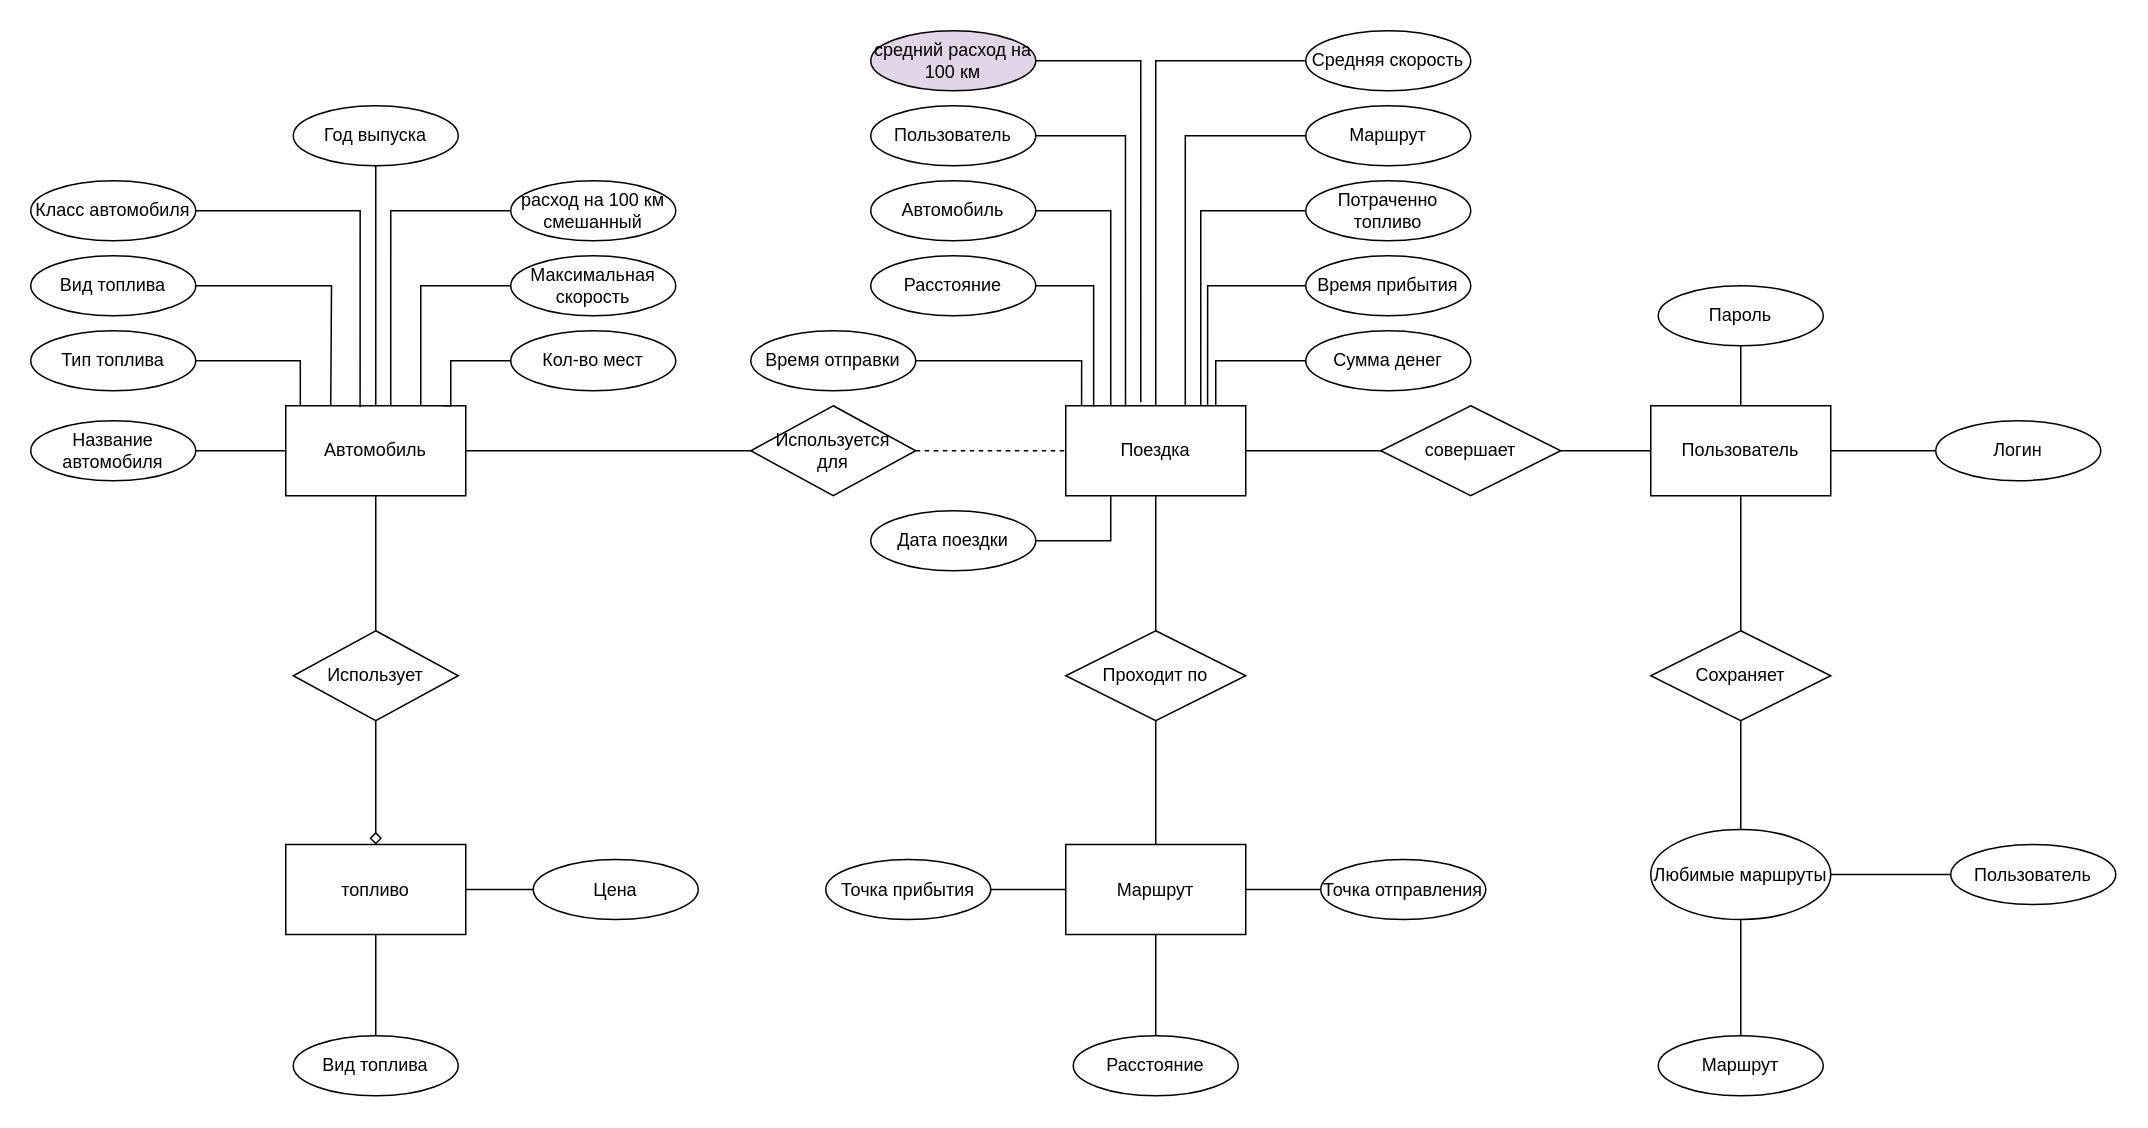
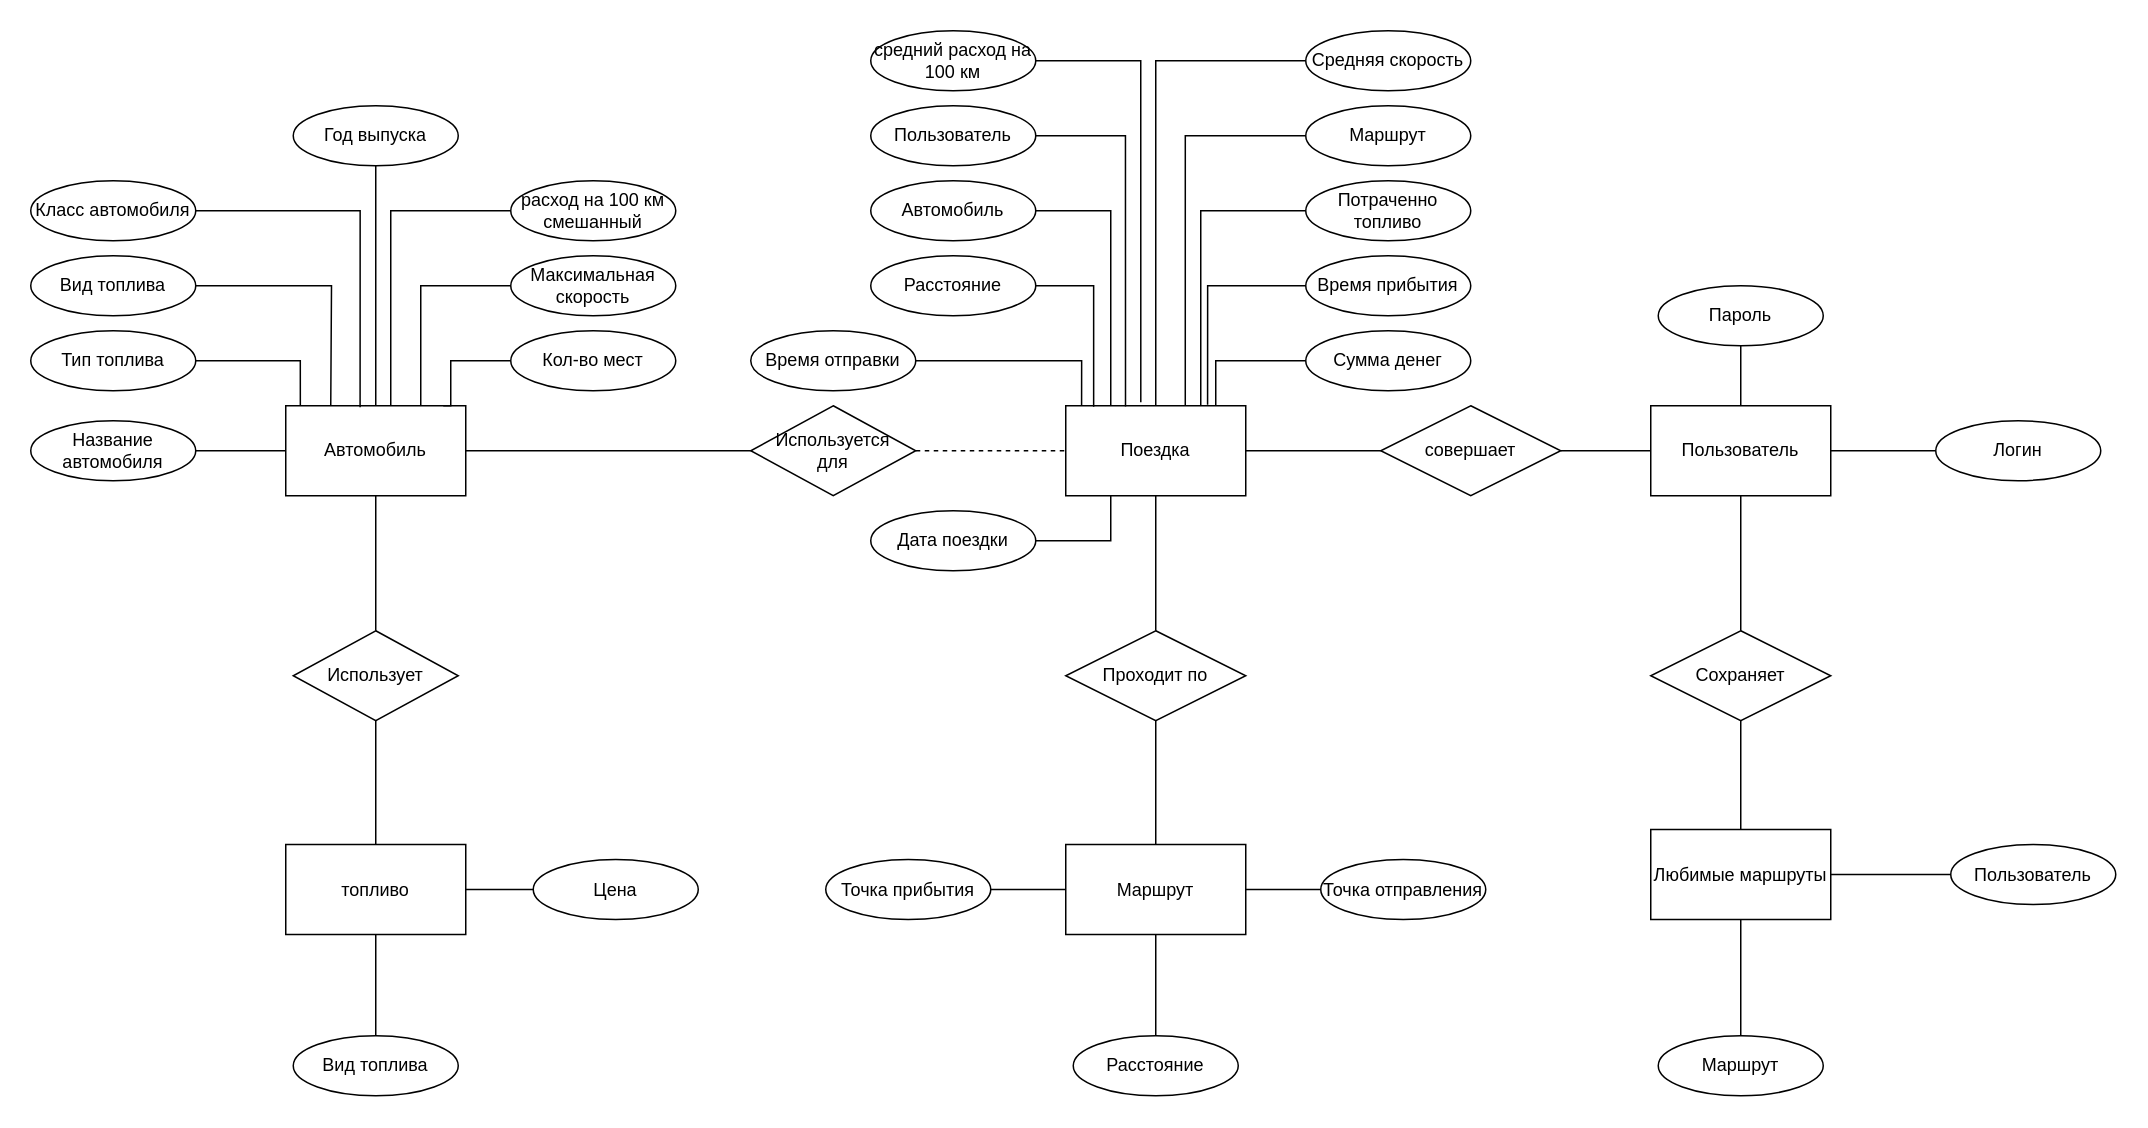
- <mxCell id="68" value="средний расход на 100 км" style="ellipse;whiteSpace=wrap;html=1;fillColor=#e1d5e7;" parent="1" vertex="1"><mxGeometry x="580" y="20" width="110" height="40" as="geometry" /></mxCell>
+ <mxCell id="68" value="средний расход на 100 км" style="ellipse;whiteSpace=wrap;html=1;" parent="1" vertex="1"><mxGeometry x="580" y="20" width="110" height="40" as="geometry" /></mxCell>
- <mxCell id="57" style="edgeStyle=orthogonalEdgeStyle;rounded=0;orthogonalLoop=1;jettySize=auto;html=1;entryX=0.5;entryY=0;entryDx=0;entryDy=0;endArrow=diamond;endFill=0;" parent="1" source="58" target="59" edge="1"><mxGeometry relative="1" as="geometry"><mxPoint x="270" y="530" as="targetPoint" /></mxGeometry></mxCell>
+ <mxCell id="57" style="edgeStyle=orthogonalEdgeStyle;rounded=0;orthogonalLoop=1;jettySize=auto;html=1;entryX=0.5;entryY=0;entryDx=0;entryDy=0;endArrow=none;endFill=0;" parent="1" source="58" target="59" edge="1"><mxGeometry relative="1" as="geometry"><mxPoint x="270" y="530" as="targetPoint" /></mxGeometry></mxCell>
- <mxCell id="72" value="Любимые маршруты" style="ellipse;whiteSpace=wrap;html=1;" parent="1" vertex="1"><mxGeometry x="1100" y="552.5" width="120" height="60" as="geometry" /></mxCell>
+ <mxCell id="72" value="Любимые маршруты" style="rounded=0;whiteSpace=wrap;html=1;" parent="1" vertex="1"><mxGeometry x="1100" y="552.5" width="120" height="60" as="geometry" /></mxCell>
